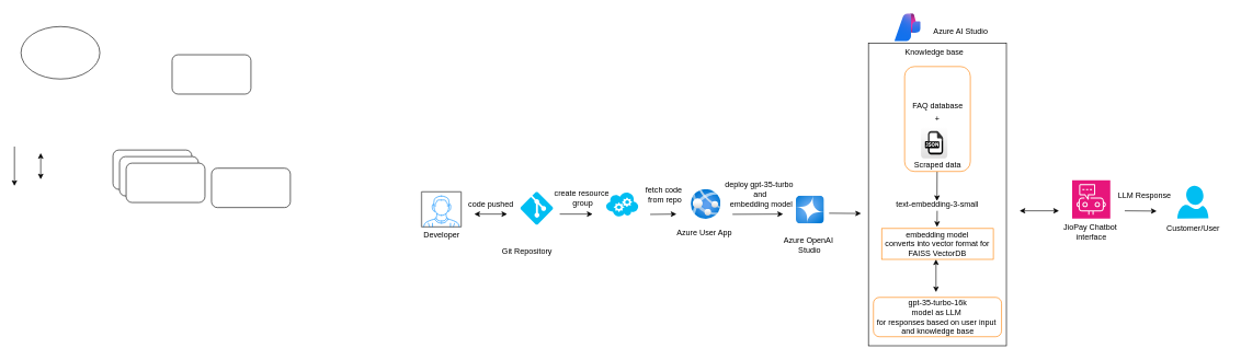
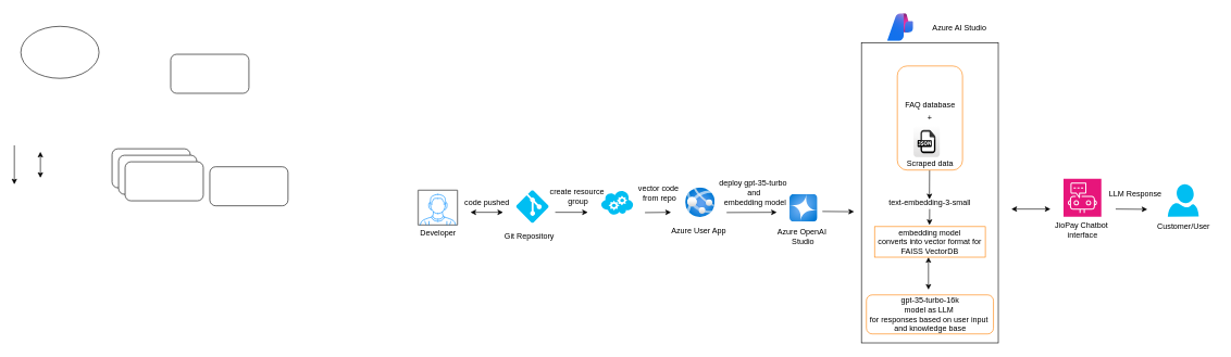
- <mxCell id="36" value="Azure AI Studio" style="text;html=1;align=center;verticalAlign=middle;resizable=0;points=[];autosize=1;strokeColor=none;fillColor=none;" parent="1" vertex="1"><mxGeometry x="1404.9" y="33" width="110" height="30" as="geometry" /></mxCell>
+ <mxCell id="36" value="Azure AI Studio" style="text;html=1;align=center;verticalAlign=middle;resizable=0;points=[];autosize=1;strokeColor=none;fillColor=none;" parent="1" vertex="1"><mxGeometry x="1414.9" y="28" width="110" height="30" as="geometry" /></mxCell>
- <mxCell id="30" value="Knowledge base" style="text;html=1;align=center;verticalAlign=middle;resizable=0;points=[];autosize=1;strokeColor=none;fillColor=none;" parent="1" vertex="1"><mxGeometry x="1365" y="65.19" width="110" height="30" as="geometry" /></mxCell>
- <mxCell id="22" value="fetch code&amp;nbsp;&lt;div&gt;from repo&lt;/div&gt;" style="text;html=1;align=center;verticalAlign=middle;resizable=0;points=[];autosize=1;strokeColor=none;fillColor=none;" parent="1" vertex="1"><mxGeometry x="970" y="276" width="80" height="40" as="geometry" /></mxCell>
+ <mxCell id="22" value="vector code&amp;nbsp;&lt;div&gt;from repo&lt;/div&gt;" style="text;html=1;align=center;verticalAlign=middle;resizable=0;points=[];autosize=1;strokeColor=none;fillColor=none;" parent="1" vertex="1"><mxGeometry x="970" y="276" width="80" height="40" as="geometry" /></mxCell>
- <mxCell id="7" value="Azure OpenAI&amp;nbsp;&lt;div&gt;Studio&lt;/div&gt;" style="text;html=1;align=center;verticalAlign=middle;resizable=0;points=[];autosize=1;strokeColor=none;fillColor=none;" parent="1" vertex="1"><mxGeometry x="1180" y="353" width="100" height="40" as="geometry" /></mxCell>
+ <mxCell id="7" value="Azure OpenAI&amp;nbsp;&lt;div&gt;Studio&lt;/div&gt;" style="text;html=1;align=center;verticalAlign=middle;resizable=0;points=[];autosize=1;strokeColor=none;fillColor=none;" parent="1" vertex="1"><mxGeometry x="1180" y="343" width="100" height="40" as="geometry" /></mxCell>
- <mxCell id="8" value="Git Repository" style="text;html=1;align=center;verticalAlign=middle;resizable=0;points=[];autosize=1;strokeColor=none;fillColor=none;" parent="1" vertex="1"><mxGeometry x="750" y="368" width="100" height="30" as="geometry" /></mxCell>
+ <mxCell id="8" value="Git Repository" style="text;html=1;align=center;verticalAlign=middle;resizable=0;points=[];autosize=1;strokeColor=none;fillColor=none;" parent="1" vertex="1"><mxGeometry x="760" y="348" width="100" height="30" as="geometry" /></mxCell>
